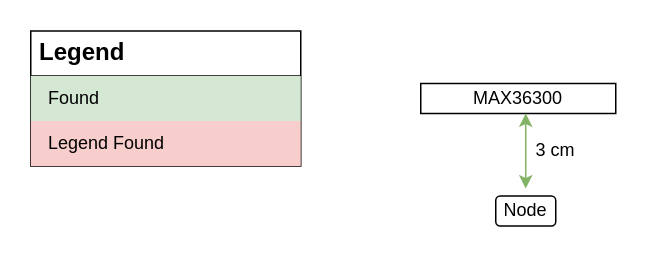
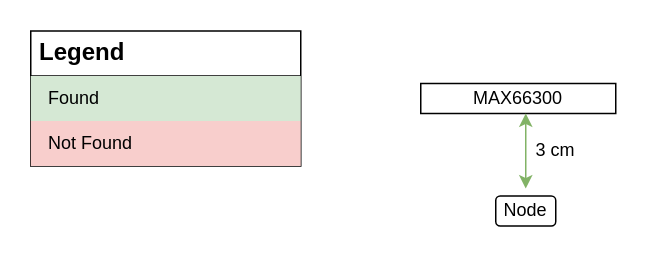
- <mxCell id="9" value="MAX36300" style="text;html=1;strokeColor=none;fillColor=none;align=center;verticalAlign=middle;whiteSpace=wrap;rounded=0;" vertex="1" parent="7"><mxGeometry x="35" width="60" height="30" as="geometry" /></mxCell>
+ <mxCell id="9" value="MAX66300" style="text;html=1;strokeColor=none;fillColor=none;align=center;verticalAlign=middle;whiteSpace=wrap;rounded=0;" vertex="1" parent="7"><mxGeometry x="35" width="60" height="30" as="geometry" /></mxCell>
- <mxCell id="6" value="Legend Found" style="shape=partialRectangle;html=1;whiteSpace=wrap;connectable=0;strokeColor=#b85450;overflow=hidden;fillColor=#f8cecc;top=0;left=0;bottom=0;right=0;pointerEvents=1;fontSize=12;align=left;spacingLeft=10;spacingRight=4;" vertex="1" parent="5"><mxGeometry width="180" height="30" as="geometry"><mxRectangle width="180" height="30" as="alternateBounds" /></mxGeometry></mxCell>
+ <mxCell id="6" value="Not Found" style="shape=partialRectangle;html=1;whiteSpace=wrap;connectable=0;strokeColor=#b85450;overflow=hidden;fillColor=#f8cecc;top=0;left=0;bottom=0;right=0;pointerEvents=1;fontSize=12;align=left;spacingLeft=10;spacingRight=4;" vertex="1" parent="5"><mxGeometry width="180" height="30" as="geometry"><mxRectangle width="180" height="30" as="alternateBounds" /></mxGeometry></mxCell>
